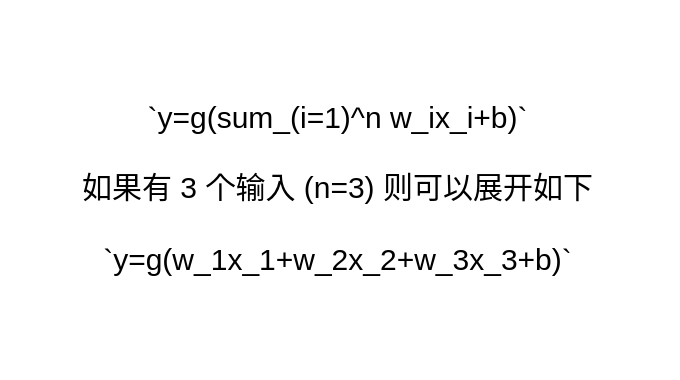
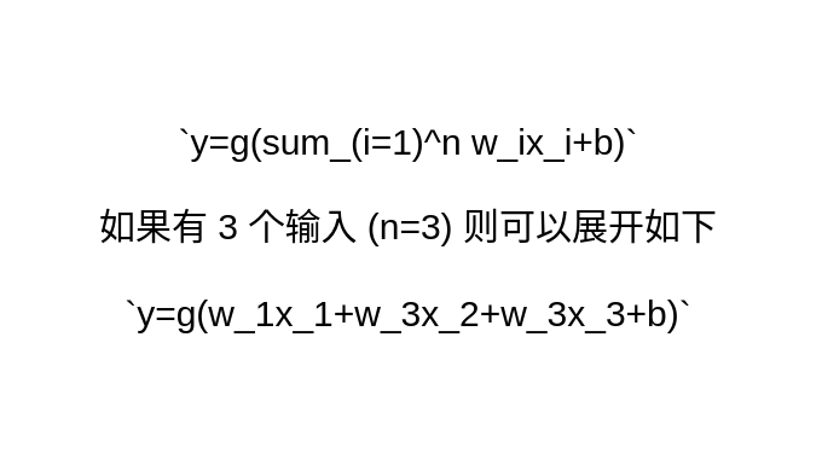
- <mxCell id="2" value="`y=g(sum_(i=1)^n w_ix_i+b)`&lt;br&gt;&lt;br&gt;如果有 3 个输入 (n=3) 则可以展开如下&lt;br&gt;&lt;br&gt;`y=g(w_1x_1+w_2x_2+w_3x_3+b)`" style="text;html=1;strokeColor=none;fillColor=none;align=center;verticalAlign=middle;whiteSpace=wrap;rounded=0;" vertex="1" parent="1"><mxGeometry x="20" y="20" width="230" height="110" as="geometry" /></mxCell>
+ <mxCell id="2" value="`y=g(sum_(i=1)^n w_ix_i+b)`&lt;br&gt;&lt;br&gt;如果有 3 个输入 (n=3) 则可以展开如下&lt;br&gt;&lt;br&gt;`y=g(w_1x_1+w_3x_2+w_3x_3+b)`" style="text;html=1;strokeColor=none;fillColor=none;align=center;verticalAlign=middle;whiteSpace=wrap;rounded=0;" vertex="1" parent="1"><mxGeometry x="20" y="20" width="230" height="110" as="geometry" /></mxCell>
